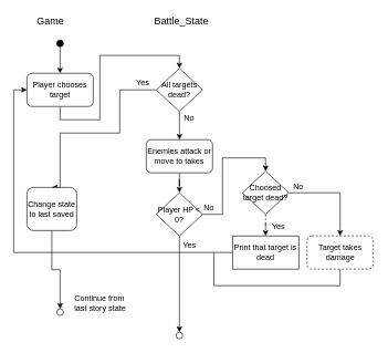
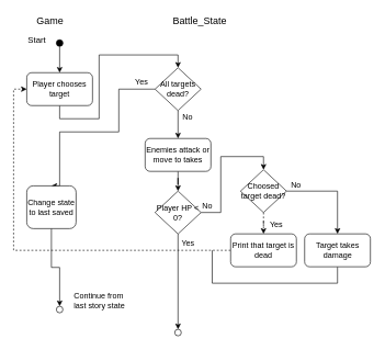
- <mxCell id="3" value="&lt;span style=&quot;font-size: 15px&quot;&gt;Battle_State&lt;/span&gt;" style="text;html=1;resizable=0;points=[];autosize=1;align=center;verticalAlign=top;spacingTop=-4;" parent="1" vertex="1"><mxGeometry x="222.5" y="20" width="100" height="20" as="geometry" /></mxCell>
+ <mxCell id="3" value="&lt;span style=&quot;font-size: 15px&quot;&gt;Battle_State&lt;/span&gt;" style="text;html=1;resizable=0;points=[];autosize=1;align=center;verticalAlign=top;spacingTop=-4;" parent="1" vertex="1"><mxGeometry x="252.5" y="20" width="100" height="20" as="geometry" /></mxCell>
+ <mxCell id="6" value="&lt;font style=&quot;font-size: 13px&quot;&gt;Start&lt;/font&gt;" style="text;html=1;resizable=0;points=[];autosize=1;align=left;verticalAlign=top;spacingTop=-4;" parent="1" vertex="1"><mxGeometry x="40" y="50" width="40" height="20" as="geometry" /></mxCell>
- <mxCell id="21" style="edgeStyle=orthogonalEdgeStyle;rounded=0;orthogonalLoop=1;jettySize=auto;html=1;entryX=0;entryY=0.5;entryDx=0;entryDy=0;" parent="1" source="22" target="8" edge="1"><mxGeometry relative="1" as="geometry"><Array as="points"><mxPoint x="20" y="380" /><mxPoint x="20" y="135" /></Array></mxGeometry></mxCell>
+ <mxCell id="21" style="edgeStyle=orthogonalEdgeStyle;rounded=0;orthogonalLoop=1;jettySize=auto;html=1;entryX=0;entryY=0.5;entryDx=0;entryDy=0;dashed=1;" parent="1" source="22" target="8" edge="1"><mxGeometry relative="1" as="geometry"><Array as="points"><mxPoint x="20" y="380" /><mxPoint x="20" y="135" /></Array></mxGeometry></mxCell>
- <mxCell id="22" value="Print that target is dead" style="whiteSpace=wrap;html=1;fillColor=#FFFFFF;strokeColor=#000000;rounded=0;" parent="1" vertex="1"><mxGeometry x="350" y="355" width="100" height="50" as="geometry" /></mxCell>
+ <mxCell id="22" value="Print that target is dead" style="rounded=1;whiteSpace=wrap;html=1;fillColor=#FFFFFF;strokeColor=#000000;" parent="1" vertex="1"><mxGeometry x="350" y="355" width="100" height="50" as="geometry" /></mxCell>
- <mxCell id="26" value="Target takes damage" style="rounded=1;whiteSpace=wrap;html=1;fillColor=#FFFFFF;strokeColor=#000000;dashed=1;" parent="1" vertex="1"><mxGeometry x="462.5" y="355" width="100" height="50" as="geometry" /></mxCell>
+ <mxCell id="26" value="Target takes damage" style="rounded=1;whiteSpace=wrap;html=1;fillColor=#FFFFFF;strokeColor=#000000;" parent="1" vertex="1"><mxGeometry x="462.5" y="355" width="100" height="50" as="geometry" /></mxCell>
